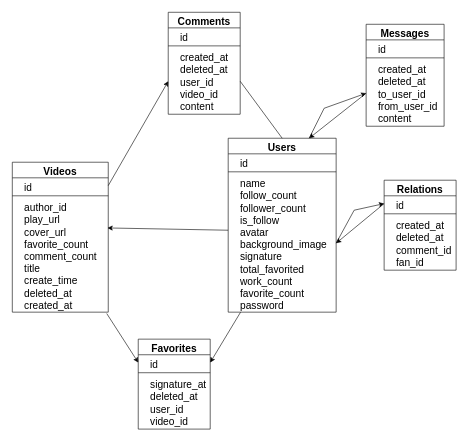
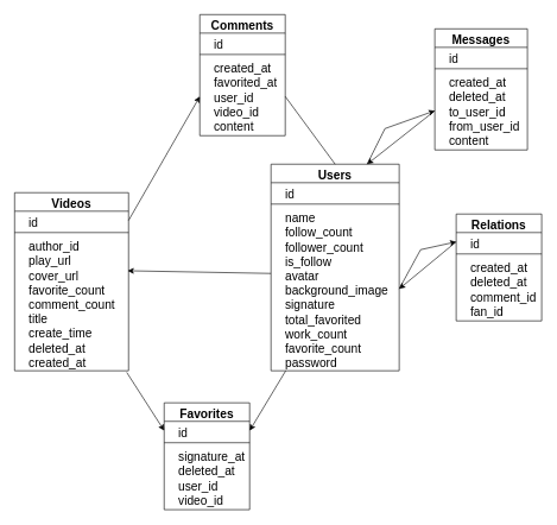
- <mxCell id="5" value="&amp;nbsp; &amp;nbsp;created_at&lt;br style=&quot;font-size: 17px;&quot;&gt;&amp;nbsp; &amp;nbsp;deleted_at&lt;br style=&quot;font-size: 17px;&quot;&gt;&amp;nbsp; &amp;nbsp;user_id&lt;br style=&quot;font-size: 17px;&quot;&gt;&amp;nbsp; &amp;nbsp;video_id&lt;br style=&quot;font-size: 17px;&quot;&gt;&amp;nbsp; &amp;nbsp;content" style="text;strokeColor=none;fillColor=none;align=left;verticalAlign=top;spacingLeft=4;spacingRight=4;overflow=hidden;rotatable=0;points=[[0,0.5],[1,0.5]];portConstraint=eastwest;whiteSpace=wrap;html=1;fontSize=17;" parent="2" vertex="1"><mxGeometry y="60" width="120" height="110" as="geometry" /></mxCell>
+ <mxCell id="5" value="&amp;nbsp; &amp;nbsp;created_at&lt;br style=&quot;font-size: 17px;&quot;&gt;&amp;nbsp; &amp;nbsp;favorited_at&lt;br style=&quot;font-size: 17px;&quot;&gt;&amp;nbsp; &amp;nbsp;user_id&lt;br style=&quot;font-size: 17px;&quot;&gt;&amp;nbsp; &amp;nbsp;video_id&lt;br style=&quot;font-size: 17px;&quot;&gt;&amp;nbsp; &amp;nbsp;content" style="text;strokeColor=none;fillColor=none;align=left;verticalAlign=top;spacingLeft=4;spacingRight=4;overflow=hidden;rotatable=0;points=[[0,0.5],[1,0.5]];portConstraint=eastwest;whiteSpace=wrap;html=1;fontSize=17;" parent="2" vertex="1"><mxGeometry y="60" width="120" height="110" as="geometry" /></mxCell>
